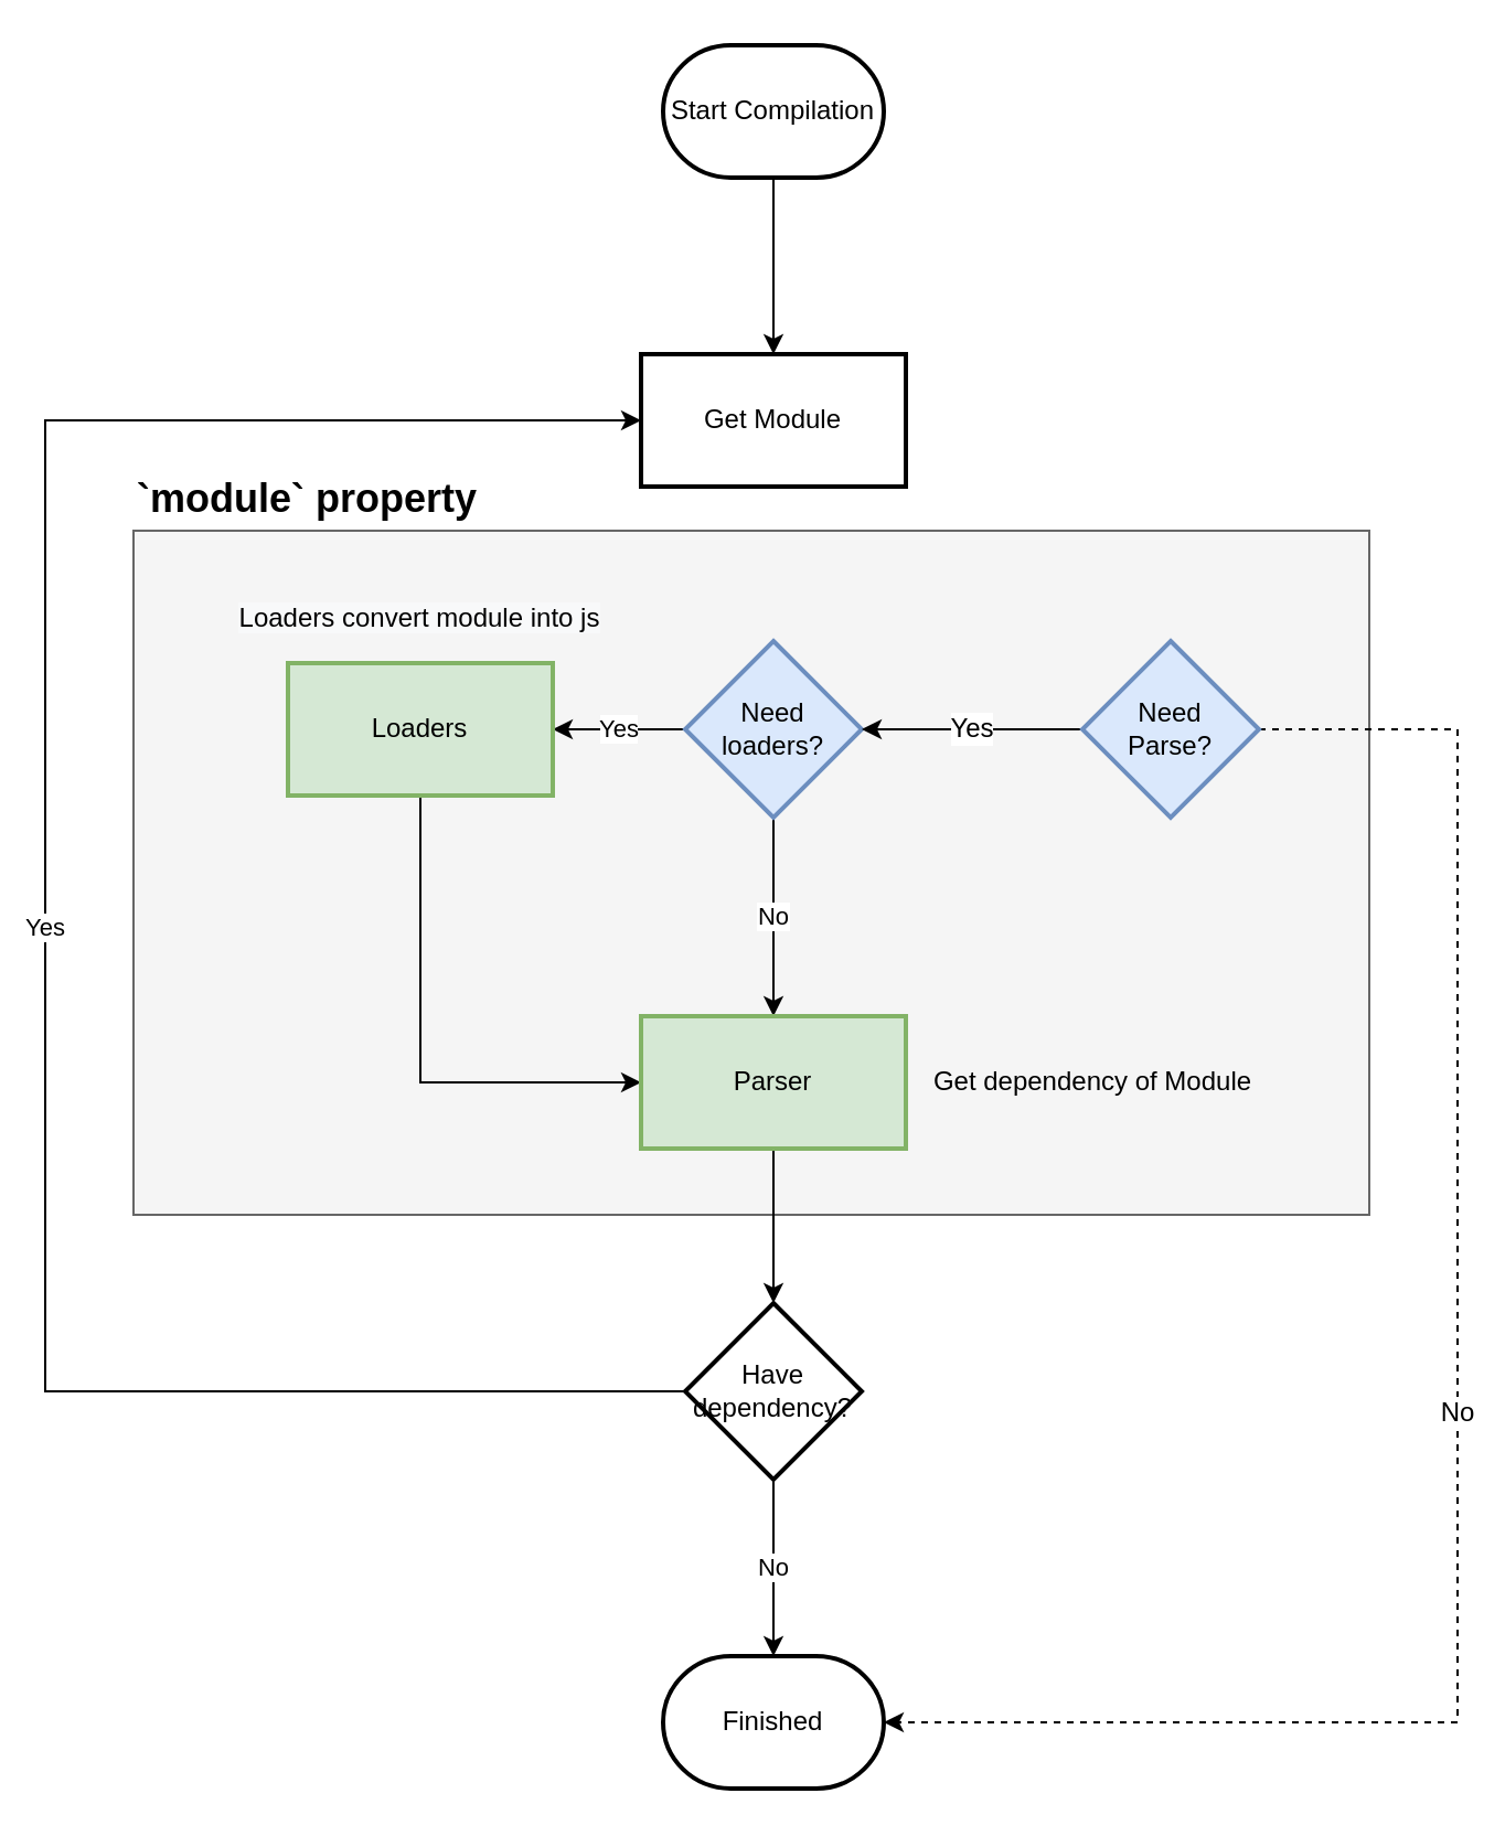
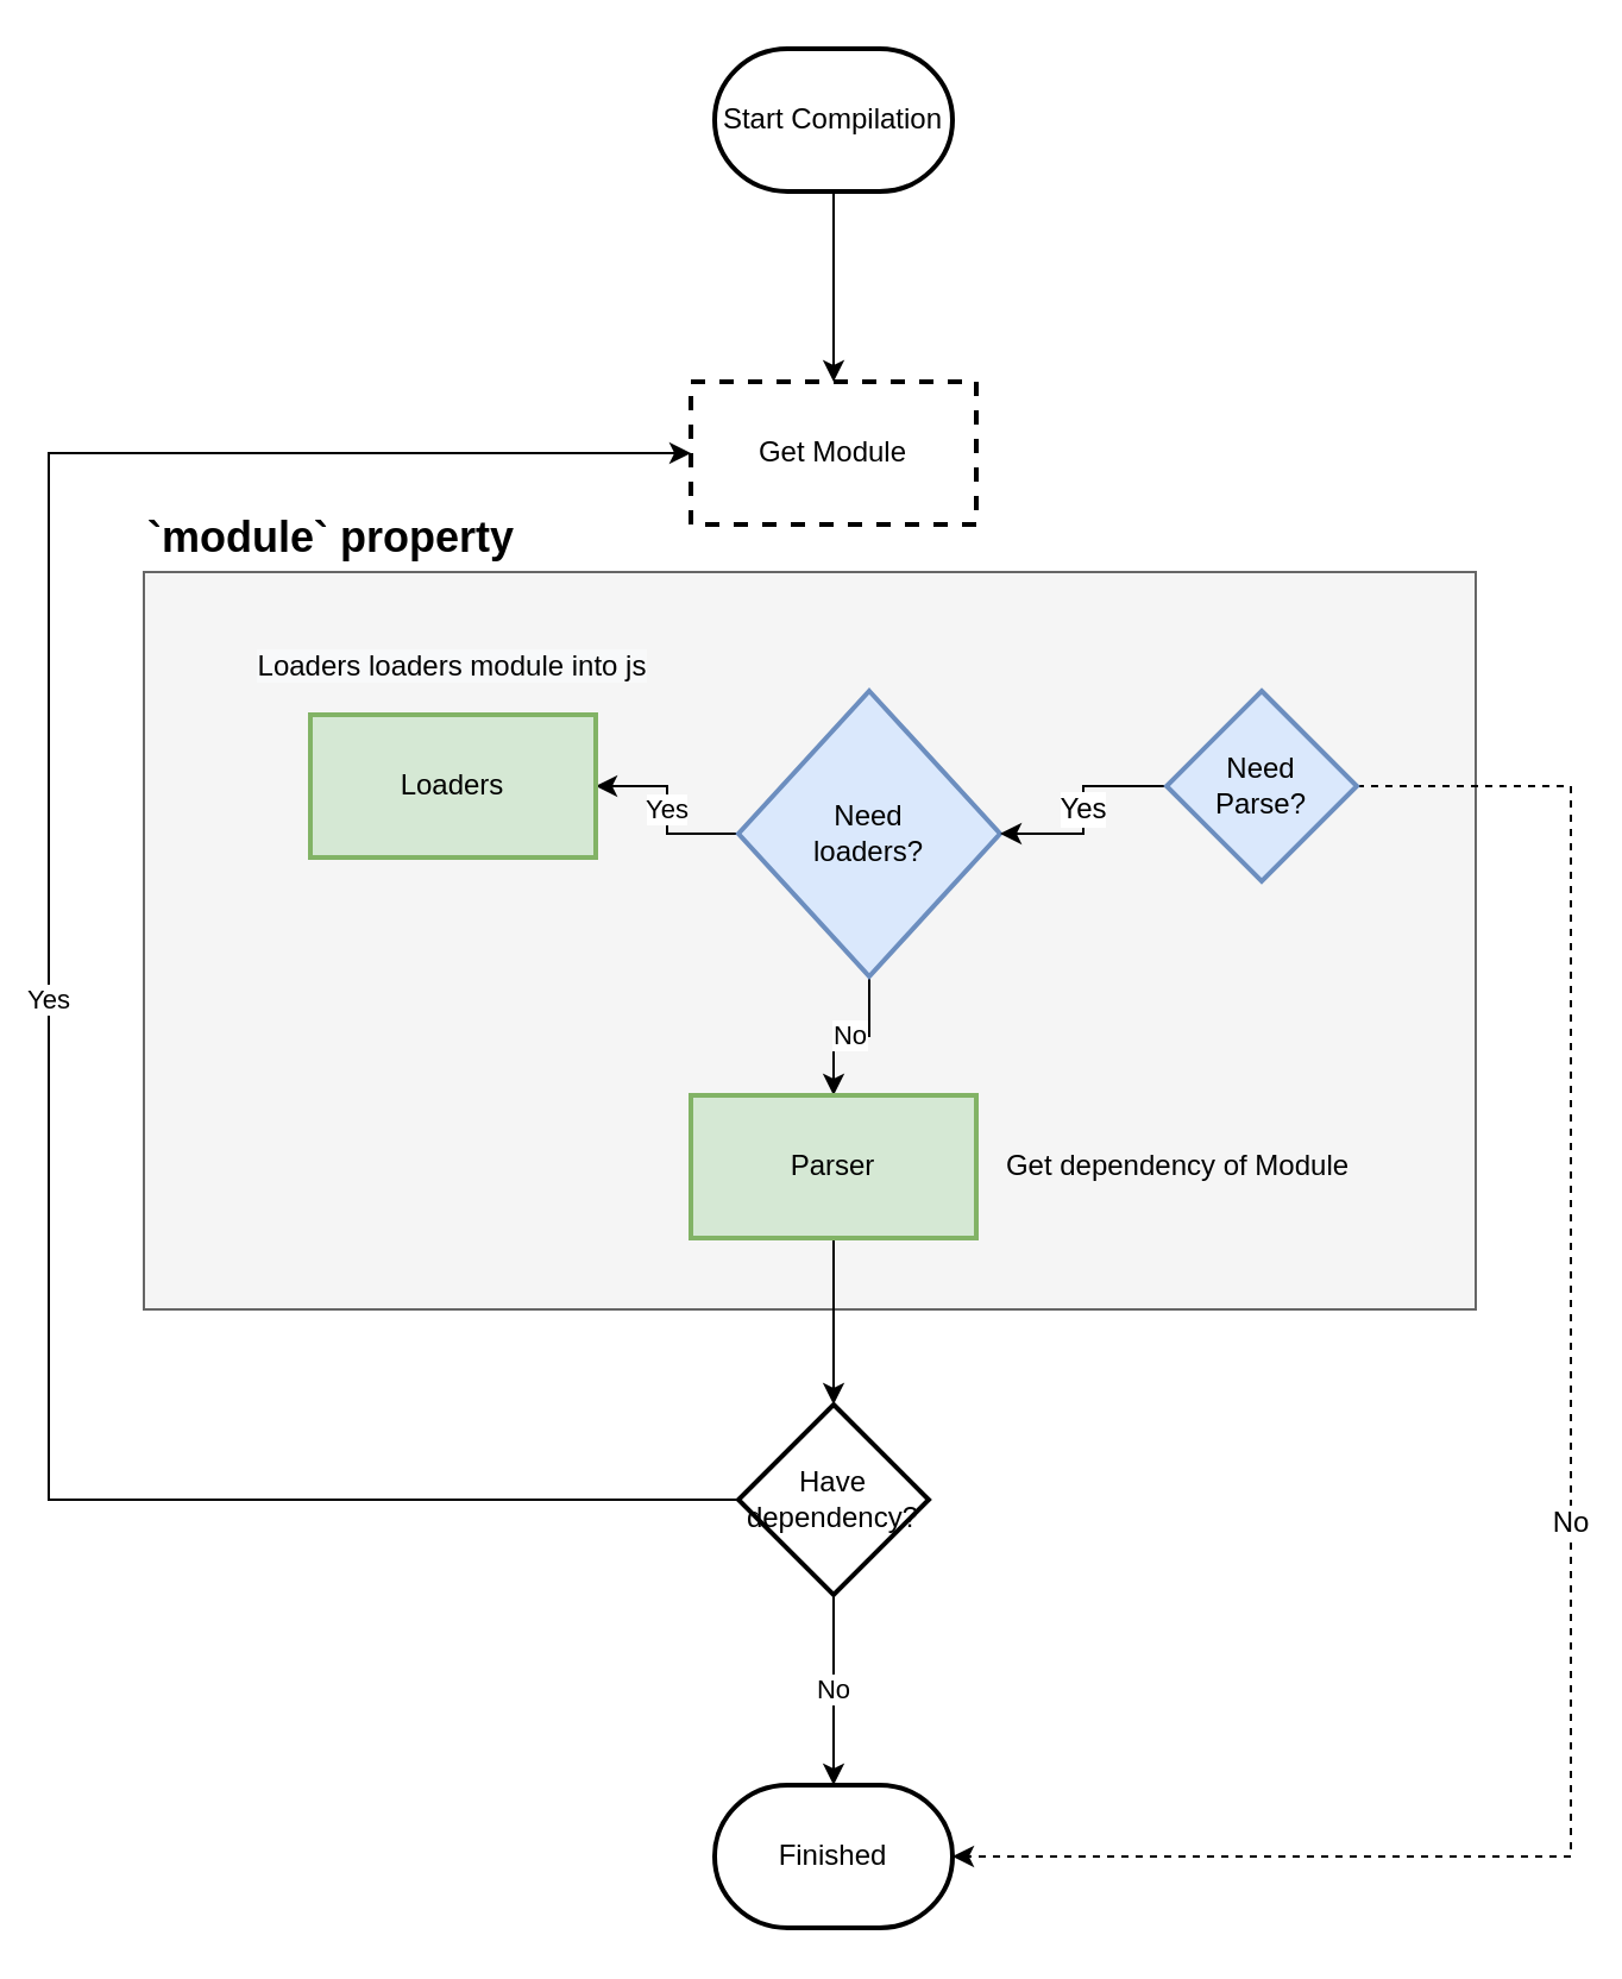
- <mxCell id="5" value="Get Module" style="whiteSpace=wrap;html=1;strokeWidth=2;" vertex="1" parent="1"><mxGeometry x="290" y="160" width="120" height="60" as="geometry" /></mxCell>
+ <mxCell id="5" value="Get Module" style="whiteSpace=wrap;html=1;strokeWidth=2;dashed=1;" vertex="1" parent="1"><mxGeometry x="290" y="160" width="120" height="60" as="geometry" /></mxCell>
- <mxCell id="17" value="&lt;meta charset=&quot;utf-8&quot;&gt;&lt;span style=&quot;color: rgb(0, 0, 0); font-family: helvetica; font-size: 12px; font-style: normal; font-weight: 400; letter-spacing: normal; text-align: center; text-indent: 0px; text-transform: none; word-spacing: 0px; background-color: rgb(248, 249, 250); display: inline; float: none;&quot;&gt;Loaders convert module into js&lt;/span&gt;" style="text;html=1;strokeColor=none;fillColor=none;align=center;verticalAlign=middle;whiteSpace=wrap;rounded=0;" vertex="1" parent="1"><mxGeometry x="100" y="270" width="180" height="20" as="geometry" /></mxCell>
+ <mxCell id="17" value="&lt;meta charset=&quot;utf-8&quot;&gt;&lt;span style=&quot;color: rgb(0, 0, 0); font-family: helvetica; font-size: 12px; font-style: normal; font-weight: 400; letter-spacing: normal; text-align: center; text-indent: 0px; text-transform: none; word-spacing: 0px; background-color: rgb(248, 249, 250); display: inline; float: none;&quot;&gt;Loaders loaders module into js&lt;/span&gt;" style="text;html=1;strokeColor=none;fillColor=none;align=center;verticalAlign=middle;whiteSpace=wrap;rounded=0;" vertex="1" parent="1"><mxGeometry x="100" y="270" width="180" height="20" as="geometry" /></mxCell>
- <mxCell id="8" value="Need&lt;br&gt;loaders?" style="rhombus;whiteSpace=wrap;html=1;strokeWidth=2;fillColor=#dae8fc;strokeColor=#6c8ebf;" vertex="1" parent="1"><mxGeometry x="310" y="290" width="80" height="80" as="geometry" /></mxCell>
+ <mxCell id="8" value="Need&lt;br&gt;loaders?" style="rhombus;whiteSpace=wrap;html=1;strokeWidth=2;fillColor=#dae8fc;strokeColor=#6c8ebf;" vertex="1" parent="1"><mxGeometry x="310" y="290" width="110" height="120" as="geometry" /></mxCell>
- <mxCell id="9" value="" style="edgeStyle=orthogonalEdgeStyle;rounded=0;orthogonalLoop=1;jettySize=auto;html=1;entryX=0;entryY=0.5;entryDx=0;entryDy=0;" edge="1" parent="1" source="10" target="12"><mxGeometry relative="1" as="geometry"><mxPoint x="190" y="440" as="targetPoint" /><Array as="points"><mxPoint x="190" y="490" /></Array></mxGeometry></mxCell>
